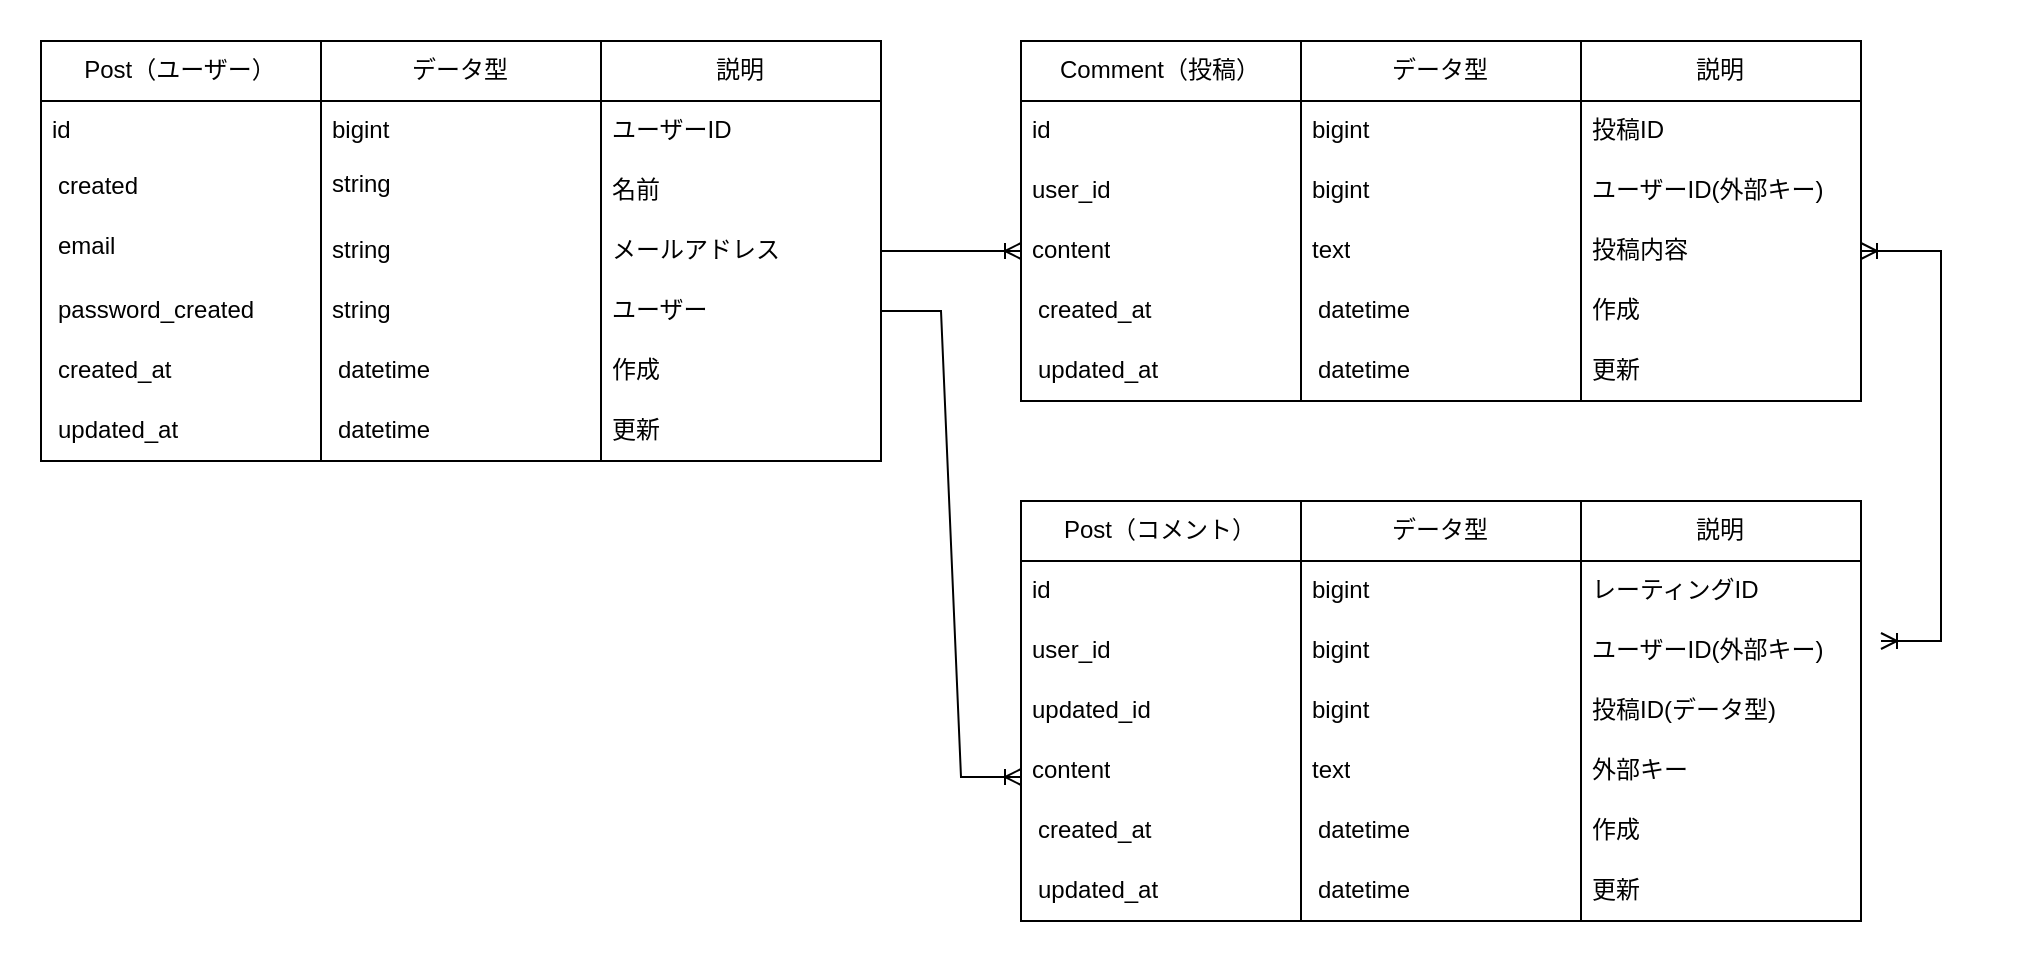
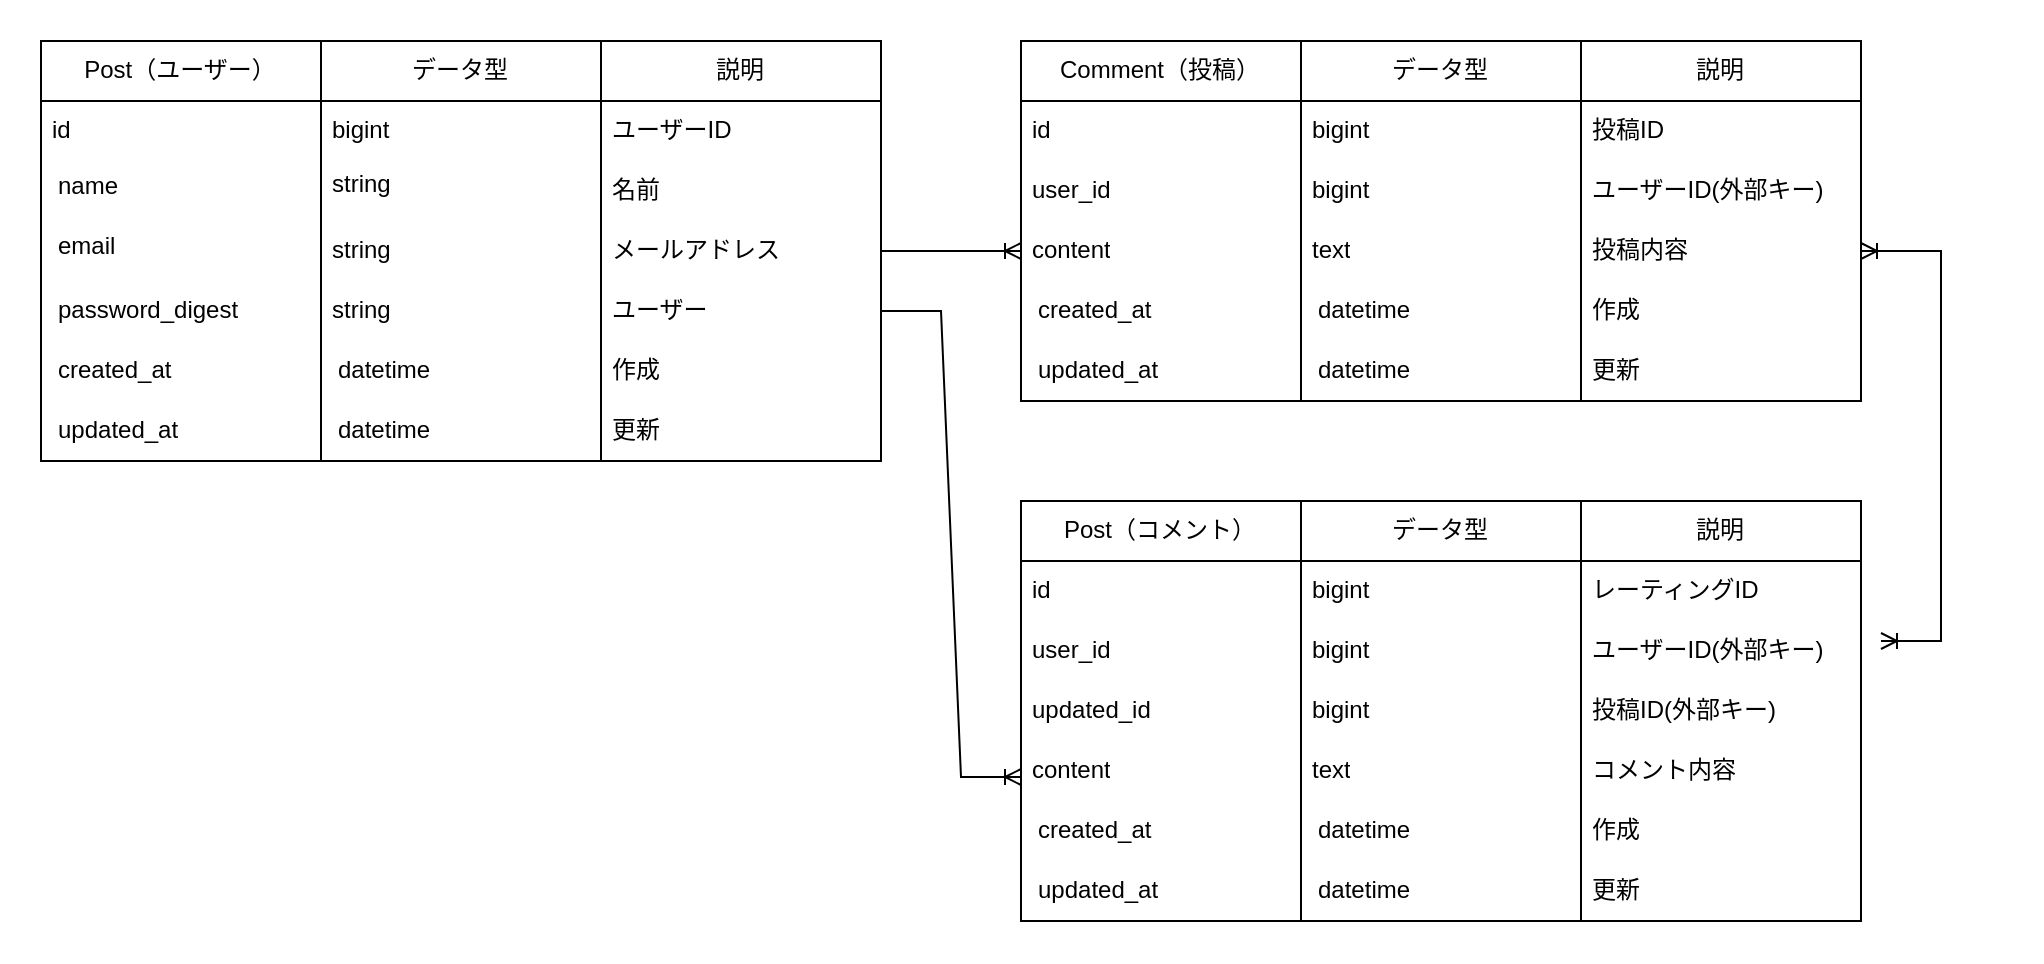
- <mxCell id="6" value="&lt;table&gt;&lt;tbody&gt;&lt;tr&gt;&lt;td&gt;created&lt;/td&gt;&lt;/tr&gt;&lt;/tbody&gt;&lt;/table&gt;&lt;table&gt;&lt;tbody&gt;&lt;tr&gt;&lt;td&gt;&lt;/td&gt;&lt;/tr&gt;&lt;/tbody&gt;&lt;/table&gt;" style="text;strokeColor=none;fillColor=none;align=left;verticalAlign=middle;spacingLeft=4;spacingRight=4;overflow=hidden;points=[[0,0.5],[1,0.5]];portConstraint=eastwest;rotatable=0;whiteSpace=wrap;html=1;" vertex="1" parent="4"><mxGeometry y="60" width="140" height="30" as="geometry" /></mxCell>
+ <mxCell id="6" value="&lt;table&gt;&lt;tbody&gt;&lt;tr&gt;&lt;td&gt;name&lt;/td&gt;&lt;/tr&gt;&lt;/tbody&gt;&lt;/table&gt;&lt;table&gt;&lt;tbody&gt;&lt;tr&gt;&lt;td&gt;&lt;/td&gt;&lt;/tr&gt;&lt;/tbody&gt;&lt;/table&gt;" style="text;strokeColor=none;fillColor=none;align=left;verticalAlign=middle;spacingLeft=4;spacingRight=4;overflow=hidden;points=[[0,0.5],[1,0.5]];portConstraint=eastwest;rotatable=0;whiteSpace=wrap;html=1;" vertex="1" parent="4"><mxGeometry y="60" width="140" height="30" as="geometry" /></mxCell>
- <mxCell id="8" value="&lt;table&gt;&lt;tbody&gt;&lt;tr&gt;&lt;td&gt;password_created&lt;table&gt;&lt;tbody&gt;&lt;tr&gt;&lt;/tr&gt;&lt;/tbody&gt;&lt;/table&gt;&lt;/td&gt;&lt;/tr&gt;&lt;/tbody&gt;&lt;/table&gt;" style="text;strokeColor=none;fillColor=none;align=left;verticalAlign=middle;spacingLeft=4;spacingRight=4;overflow=hidden;points=[[0,0.5],[1,0.5]];portConstraint=eastwest;rotatable=0;whiteSpace=wrap;html=1;" vertex="1" parent="4"><mxGeometry y="120" width="140" height="30" as="geometry" /></mxCell>
+ <mxCell id="8" value="&lt;table&gt;&lt;tbody&gt;&lt;tr&gt;&lt;td&gt;password_digest&lt;table&gt;&lt;tbody&gt;&lt;tr&gt;&lt;/tr&gt;&lt;/tbody&gt;&lt;/table&gt;&lt;/td&gt;&lt;/tr&gt;&lt;/tbody&gt;&lt;/table&gt;" style="text;strokeColor=none;fillColor=none;align=left;verticalAlign=middle;spacingLeft=4;spacingRight=4;overflow=hidden;points=[[0,0.5],[1,0.5]];portConstraint=eastwest;rotatable=0;whiteSpace=wrap;html=1;" vertex="1" parent="4"><mxGeometry y="120" width="140" height="30" as="geometry" /></mxCell>
- <mxCell id="65" value="投稿ID(データ型)" style="text;strokeColor=none;fillColor=none;align=left;verticalAlign=middle;spacingLeft=4;spacingRight=4;overflow=hidden;points=[[0,0.5],[1,0.5]];portConstraint=eastwest;rotatable=0;whiteSpace=wrap;html=1;" vertex="1" parent="62"><mxGeometry y="90" width="140" height="30" as="geometry" /></mxCell>
+ <mxCell id="65" value="投稿ID(外部キー)" style="text;strokeColor=none;fillColor=none;align=left;verticalAlign=middle;spacingLeft=4;spacingRight=4;overflow=hidden;points=[[0,0.5],[1,0.5]];portConstraint=eastwest;rotatable=0;whiteSpace=wrap;html=1;" vertex="1" parent="62"><mxGeometry y="90" width="140" height="30" as="geometry" /></mxCell>
- <mxCell id="66" value="外部キー" style="text;strokeColor=none;fillColor=none;align=left;verticalAlign=middle;spacingLeft=4;spacingRight=4;overflow=hidden;points=[[0,0.5],[1,0.5]];portConstraint=eastwest;rotatable=0;whiteSpace=wrap;html=1;" vertex="1" parent="62"><mxGeometry y="120" width="140" height="30" as="geometry" /></mxCell>
+ <mxCell id="66" value="コメント内容" style="text;strokeColor=none;fillColor=none;align=left;verticalAlign=middle;spacingLeft=4;spacingRight=4;overflow=hidden;points=[[0,0.5],[1,0.5]];portConstraint=eastwest;rotatable=0;whiteSpace=wrap;html=1;" vertex="1" parent="62"><mxGeometry y="120" width="140" height="30" as="geometry" /></mxCell>
